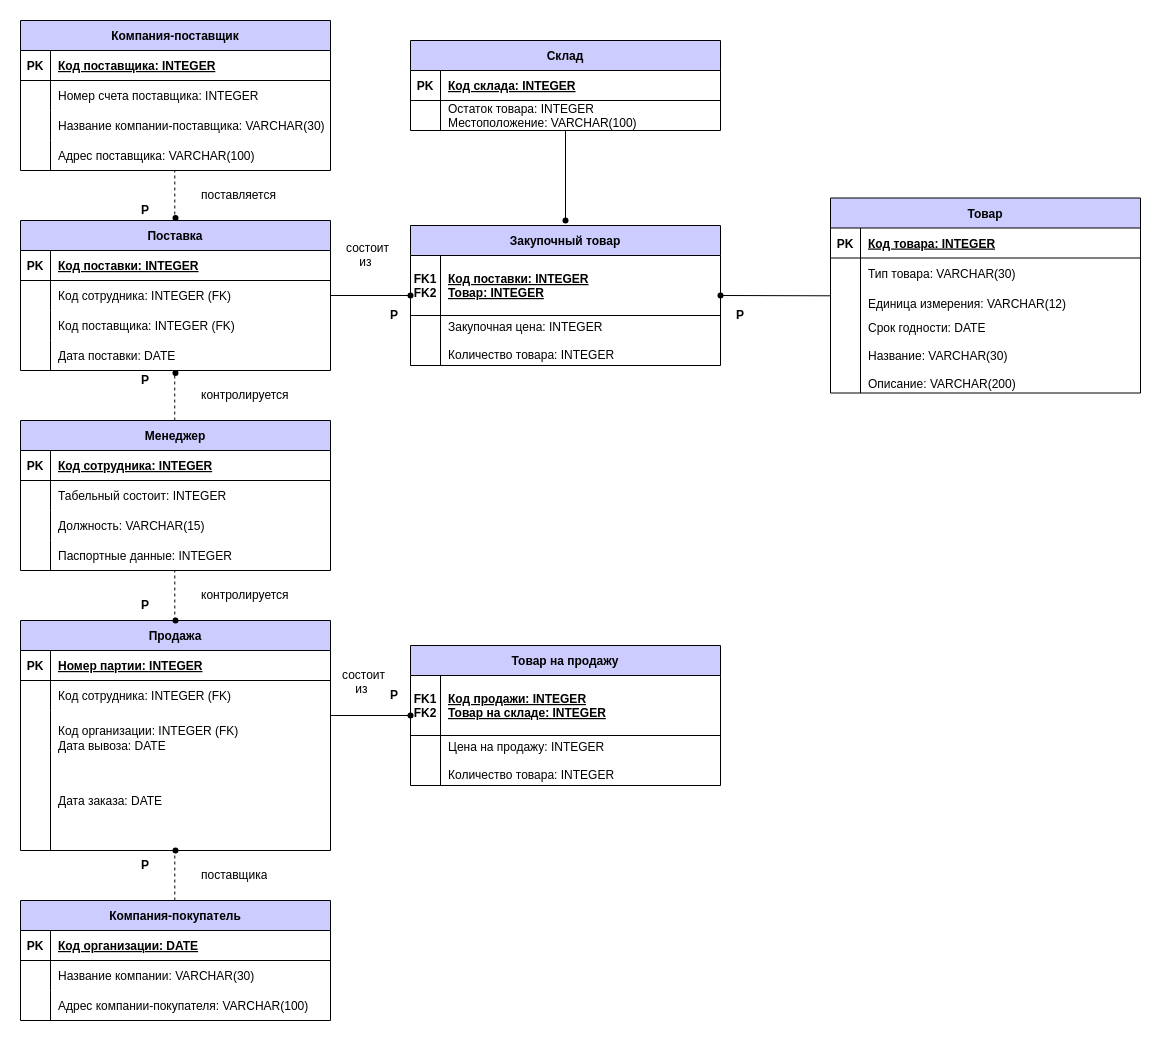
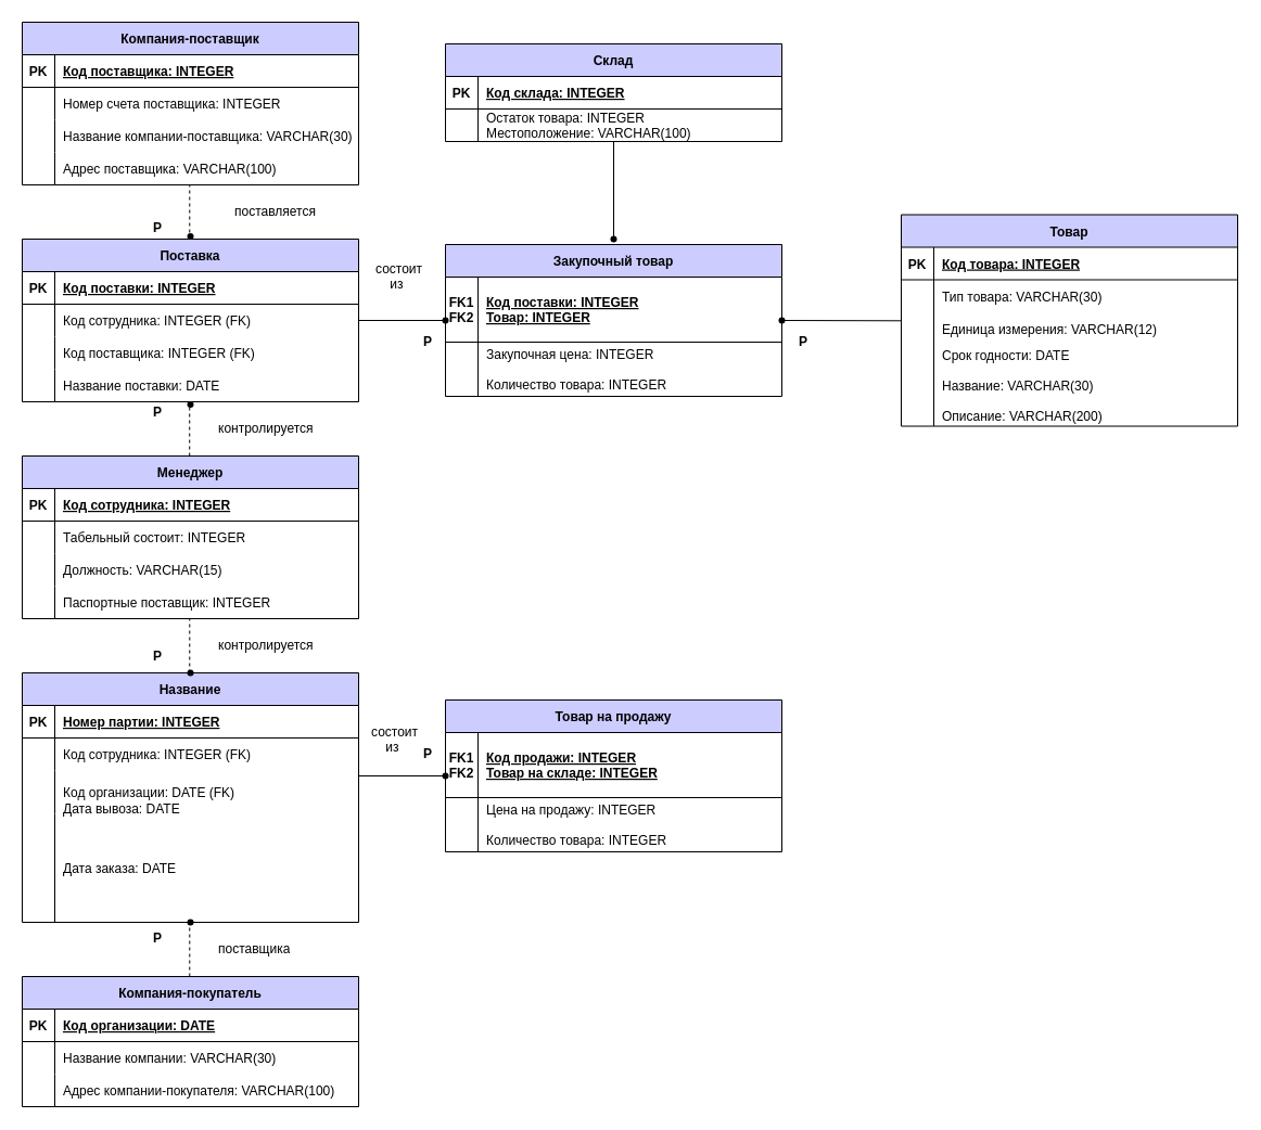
- <mxCell id="112" value="поставляется" style="text;strokeColor=none;fillColor=none;align=left;verticalAlign=middle;spacingLeft=4;spacingRight=4;overflow=hidden;points=[[0,0.5],[1,0.5]];portConstraint=eastwest;rotatable=0;whiteSpace=wrap;html=1;" vertex="1" parent="1"><mxGeometry x="195" y="180" width="95" height="30" as="geometry" /></mxCell>
+ <mxCell id="112" value="поставляется" style="text;strokeColor=none;fillColor=none;align=left;verticalAlign=middle;spacingLeft=4;spacingRight=4;overflow=hidden;points=[[0,0.5],[1,0.5]];portConstraint=eastwest;rotatable=0;whiteSpace=wrap;html=1;" vertex="1" parent="1"><mxGeometry x="210" y="180" width="95" height="30" as="geometry" /></mxCell>
- <mxCell id="27" value="Дата поставки: DATE" style="shape=partialRectangle;connectable=0;fillColor=none;top=0;left=0;bottom=0;right=0;align=left;spacingLeft=6;overflow=hidden;" vertex="1" parent="25"><mxGeometry x="30" width="280" height="30" as="geometry"><mxRectangle width="280" height="30" as="alternateBounds" /></mxGeometry></mxCell>
+ <mxCell id="27" value="Название поставки: DATE" style="shape=partialRectangle;connectable=0;fillColor=none;top=0;left=0;bottom=0;right=0;align=left;spacingLeft=6;overflow=hidden;" vertex="1" parent="25"><mxGeometry x="30" width="280" height="30" as="geometry"><mxRectangle width="280" height="30" as="alternateBounds" /></mxGeometry></mxCell>
- <mxCell id="40" value="Паспортные данные: INTEGER" style="shape=partialRectangle;connectable=0;fillColor=none;top=0;left=0;bottom=0;right=0;align=left;spacingLeft=6;overflow=hidden;" vertex="1" parent="38"><mxGeometry x="30" width="280" height="30" as="geometry"><mxRectangle width="280" height="30" as="alternateBounds" /></mxGeometry></mxCell>
+ <mxCell id="40" value="Паспортные поставщик: INTEGER" style="shape=partialRectangle;connectable=0;fillColor=none;top=0;left=0;bottom=0;right=0;align=left;spacingLeft=6;overflow=hidden;" vertex="1" parent="38"><mxGeometry x="30" width="280" height="30" as="geometry"><mxRectangle width="280" height="30" as="alternateBounds" /></mxGeometry></mxCell>
- <mxCell id="41" value="Продажа" style="shape=table;startSize=30;container=1;collapsible=1;childLayout=tableLayout;fixedRows=1;rowLines=0;fontStyle=1;align=center;resizeLast=1;fillColor=#CCCCFF;" vertex="1" parent="1"><mxGeometry x="20" y="620" width="310" height="230" as="geometry" /></mxCell>
+ <mxCell id="41" value="Название" style="shape=table;startSize=30;container=1;collapsible=1;childLayout=tableLayout;fixedRows=1;rowLines=0;fontStyle=1;align=center;resizeLast=1;fillColor=#CCCCFF;" vertex="1" parent="1"><mxGeometry x="20" y="620" width="310" height="230" as="geometry" /></mxCell>
- <mxCell id="50" value="Код организации: INTEGER (FK)" style="shape=partialRectangle;connectable=0;fillColor=none;top=0;left=0;bottom=0;right=0;align=left;spacingLeft=6;overflow=hidden;" vertex="1" parent="48"><mxGeometry x="30" width="280" height="40" as="geometry"><mxRectangle width="280" height="40" as="alternateBounds" /></mxGeometry></mxCell>
+ <mxCell id="50" value="Код организации: DATE (FK)" style="shape=partialRectangle;connectable=0;fillColor=none;top=0;left=0;bottom=0;right=0;align=left;spacingLeft=6;overflow=hidden;" vertex="1" parent="48"><mxGeometry x="30" width="280" height="40" as="geometry"><mxRectangle width="280" height="40" as="alternateBounds" /></mxGeometry></mxCell>
